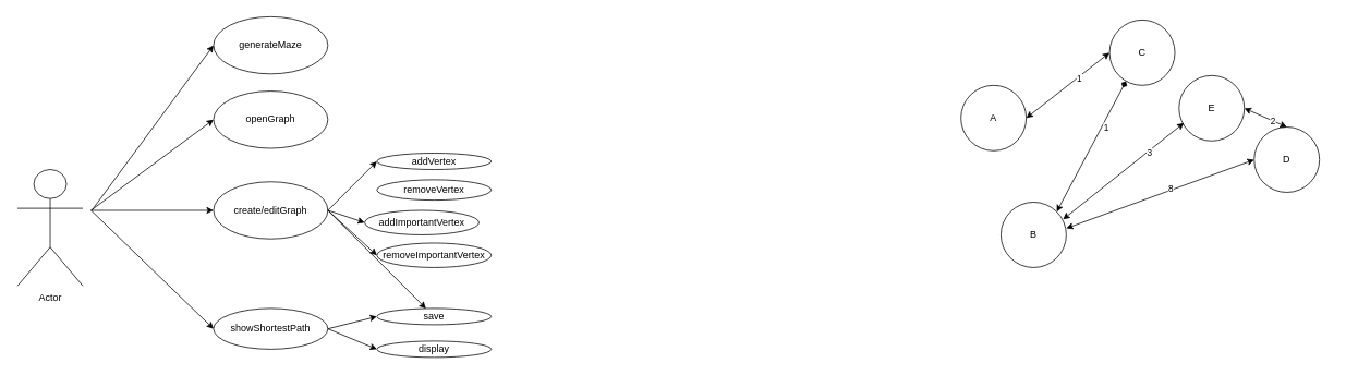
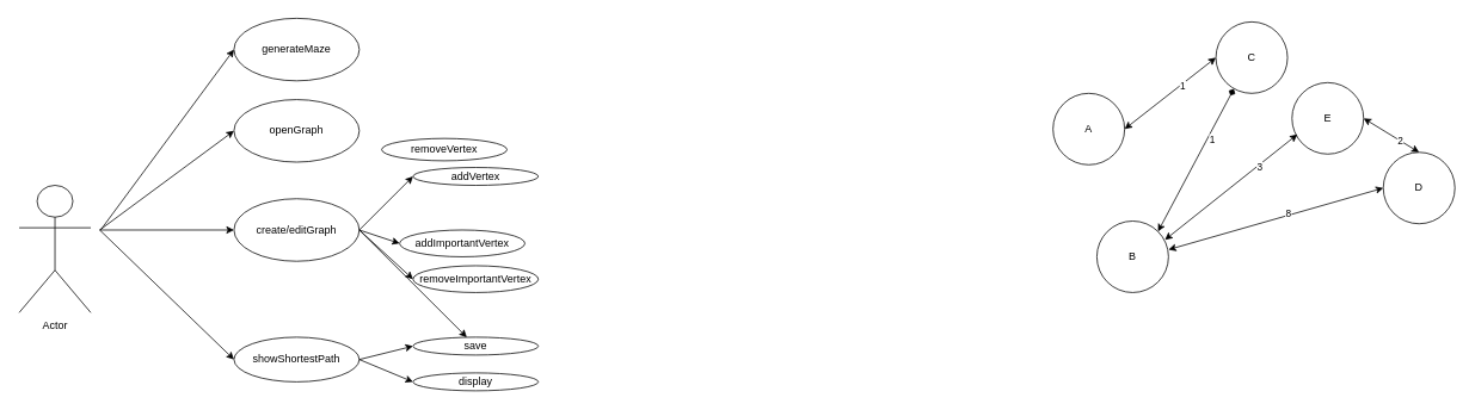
- <mxCell id="26" value="D" style="ellipse;whiteSpace=wrap;html=1;aspect=fixed;" vertex="1" parent="1"><mxGeometry x="1534" y="155" width="80" height="80" as="geometry" /></mxCell>
+ <mxCell id="26" value="D" style="ellipse;whiteSpace=wrap;html=1;aspect=fixed;" vertex="1" parent="1"><mxGeometry x="1544" y="170" width="80" height="80" as="geometry" /></mxCell>
- <mxCell id="7" value="removeVertex" style="ellipse;whiteSpace=wrap;html=1;" vertex="1" parent="1"><mxGeometry x="460" y="219.5" width="140" height="25" as="geometry" /></mxCell>
+ <mxCell id="7" value="removeVertex" style="ellipse;whiteSpace=wrap;html=1;" vertex="1" parent="1"><mxGeometry x="425" y="154.5" width="140" height="25" as="geometry" /></mxCell>
